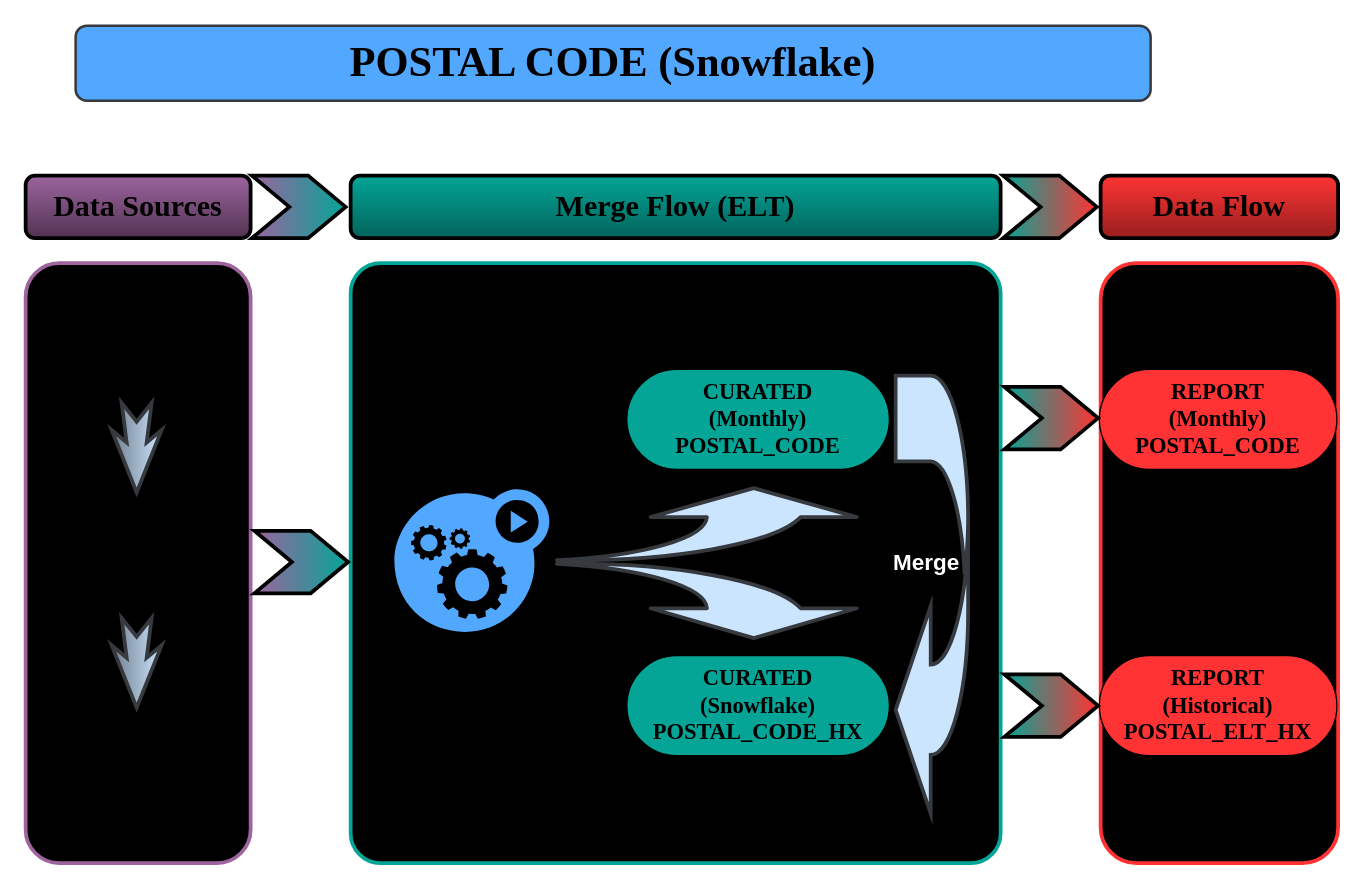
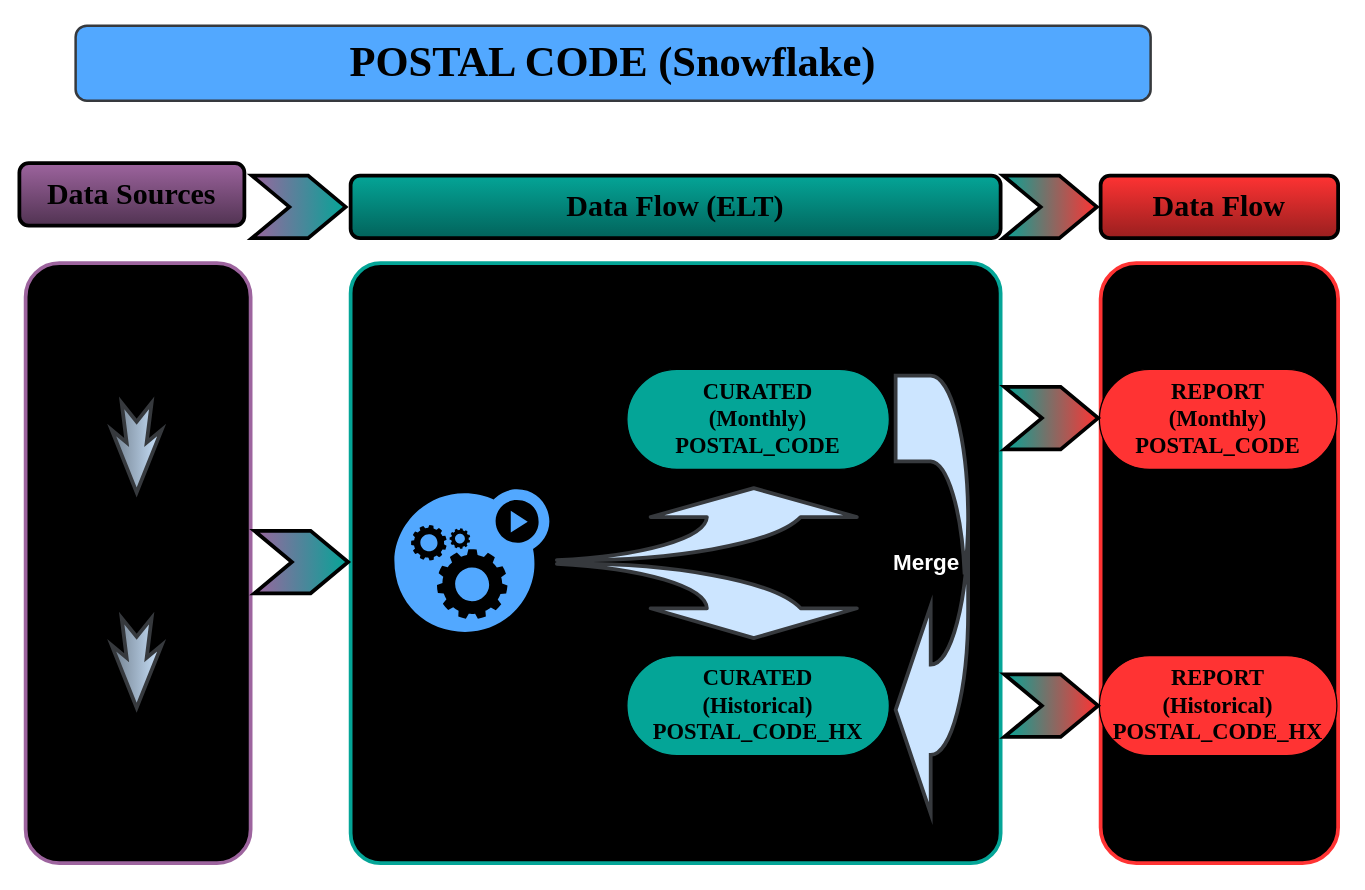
- <mxCell id="7" value="&lt;font style=&quot;font-size: 24px;&quot;&gt;Data Sources&lt;/font&gt;" style="rounded=1;whiteSpace=wrap;html=1;fontSize=17;fontStyle=1;fillColor=#9D649E;strokeColor=#000000;strokeWidth=3;fontFamily=Tahoma;gradientColor=#513352;container=0;" parent="1" vertex="1"><mxGeometry x="20" y="140" width="180" height="50" as="geometry" /></mxCell>
+ <mxCell id="7" value="&lt;font style=&quot;font-size: 24px;&quot;&gt;Data Sources&lt;/font&gt;" style="rounded=1;whiteSpace=wrap;html=1;fontSize=17;fontStyle=1;fillColor=#9D649E;strokeColor=#000000;strokeWidth=3;fontFamily=Tahoma;gradientColor=#513352;container=0;" parent="1" vertex="1"><mxGeometry x="15" y="130" width="180" height="50" as="geometry" /></mxCell>
- <mxCell id="9" value="&lt;font style=&quot;font-size: 24px;&quot;&gt;Merge Flow (ELT)&lt;/font&gt;" style="rounded=1;whiteSpace=wrap;html=1;fontSize=17;fontStyle=1;strokeWidth=3;fontFamily=Tahoma;fillColor=#04A597;strokeColor=#000000;fontColor=#000000;gradientColor=#02635B;container=0;" parent="1" vertex="1"><mxGeometry x="280" y="140" width="520" height="50" as="geometry" /></mxCell>
+ <mxCell id="9" value="&lt;font style=&quot;font-size: 24px;&quot;&gt;Data Flow (ELT)&lt;/font&gt;" style="rounded=1;whiteSpace=wrap;html=1;fontSize=17;fontStyle=1;strokeWidth=3;fontFamily=Tahoma;fillColor=#04A597;strokeColor=#000000;fontColor=#000000;gradientColor=#02635B;container=0;" parent="1" vertex="1"><mxGeometry x="280" y="140" width="520" height="50" as="geometry" /></mxCell>
- <mxCell id="6" value="&lt;font style=&quot;font-size: 18px;&quot; face=&quot;Tahoma&quot;&gt;&lt;b style=&quot;&quot;&gt;CURATED&lt;br&gt;&lt;/b&gt;&lt;/font&gt;&lt;b style=&quot;border-color: var(--border-color); font-family: Tahoma; font-size: 18px;&quot;&gt;(Snowflake)&lt;/b&gt;&lt;font style=&quot;font-size: 18px;&quot; face=&quot;Tahoma&quot;&gt;&lt;b style=&quot;&quot;&gt;&lt;br&gt;POSTAL_CODE_HX&lt;br&gt;&lt;/b&gt;&lt;/font&gt;" style="html=1;dashed=0;whiteSpace=wrap;shape=mxgraph.dfd.start;fillColor=#04A597;container=0;" parent="1" vertex="1"><mxGeometry x="501" y="524" width="210" height="80" as="geometry" /></mxCell>
+ <mxCell id="6" value="&lt;font style=&quot;font-size: 18px;&quot; face=&quot;Tahoma&quot;&gt;&lt;b style=&quot;&quot;&gt;CURATED&lt;br&gt;&lt;/b&gt;&lt;/font&gt;&lt;b style=&quot;border-color: var(--border-color); font-family: Tahoma; font-size: 18px;&quot;&gt;(Historical)&lt;/b&gt;&lt;font style=&quot;font-size: 18px;&quot; face=&quot;Tahoma&quot;&gt;&lt;b style=&quot;&quot;&gt;&lt;br&gt;POSTAL_CODE_HX&lt;br&gt;&lt;/b&gt;&lt;/font&gt;" style="html=1;dashed=0;whiteSpace=wrap;shape=mxgraph.dfd.start;fillColor=#04A597;container=0;" parent="1" vertex="1"><mxGeometry x="501" y="524" width="210" height="80" as="geometry" /></mxCell>
- <mxCell id="12" value="&lt;b style=&quot;border-color: var(--border-color); font-family: Tahoma; font-size: 18px;&quot;&gt;REPORT&lt;/b&gt;&lt;font style=&quot;font-size: 18px;&quot; face=&quot;Tahoma&quot;&gt;&lt;b style=&quot;&quot;&gt;&lt;br&gt;(Historical)&lt;br&gt;POSTAL_ELT_HX&lt;/b&gt;&lt;/font&gt;" style="html=1;dashed=0;whiteSpace=wrap;shape=mxgraph.dfd.start;fillColor=#FF3333;" parent="1" vertex="1"><mxGeometry x="879" y="524" width="190" height="80" as="geometry" /></mxCell>
+ <mxCell id="12" value="&lt;b style=&quot;border-color: var(--border-color); font-family: Tahoma; font-size: 18px;&quot;&gt;REPORT&lt;/b&gt;&lt;font style=&quot;font-size: 18px;&quot; face=&quot;Tahoma&quot;&gt;&lt;b style=&quot;&quot;&gt;&lt;br&gt;(Historical)&lt;br&gt;POSTAL_CODE_HX&lt;/b&gt;&lt;/font&gt;" style="html=1;dashed=0;whiteSpace=wrap;shape=mxgraph.dfd.start;fillColor=#FF3333;" parent="1" vertex="1"><mxGeometry x="879" y="524" width="190" height="80" as="geometry" /></mxCell>
